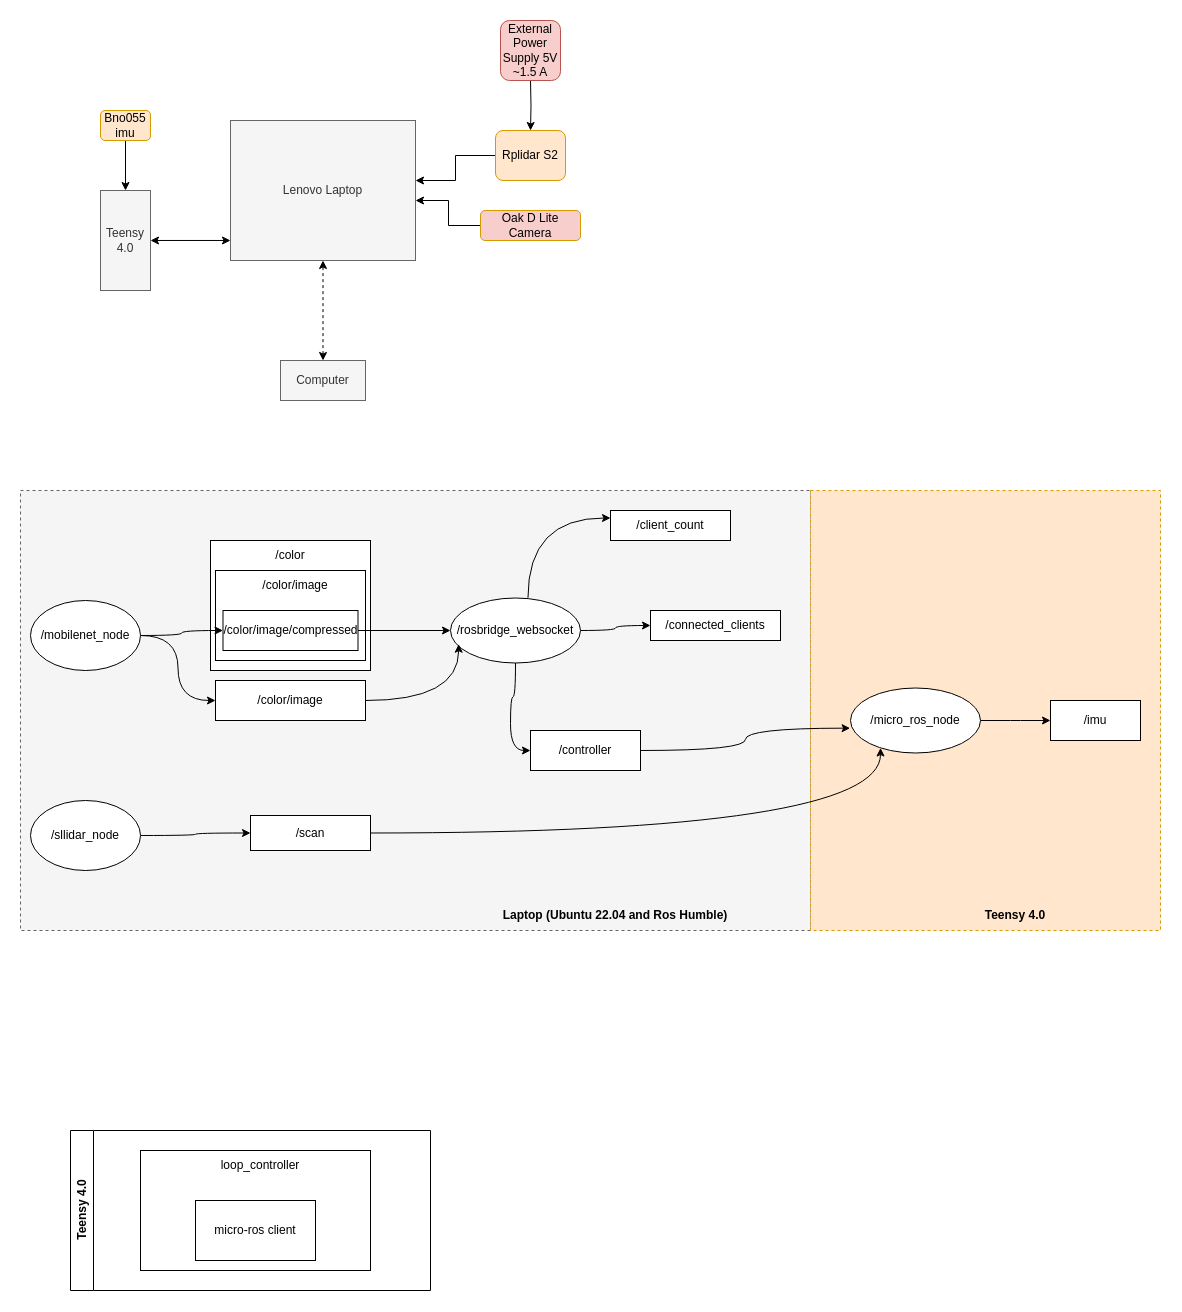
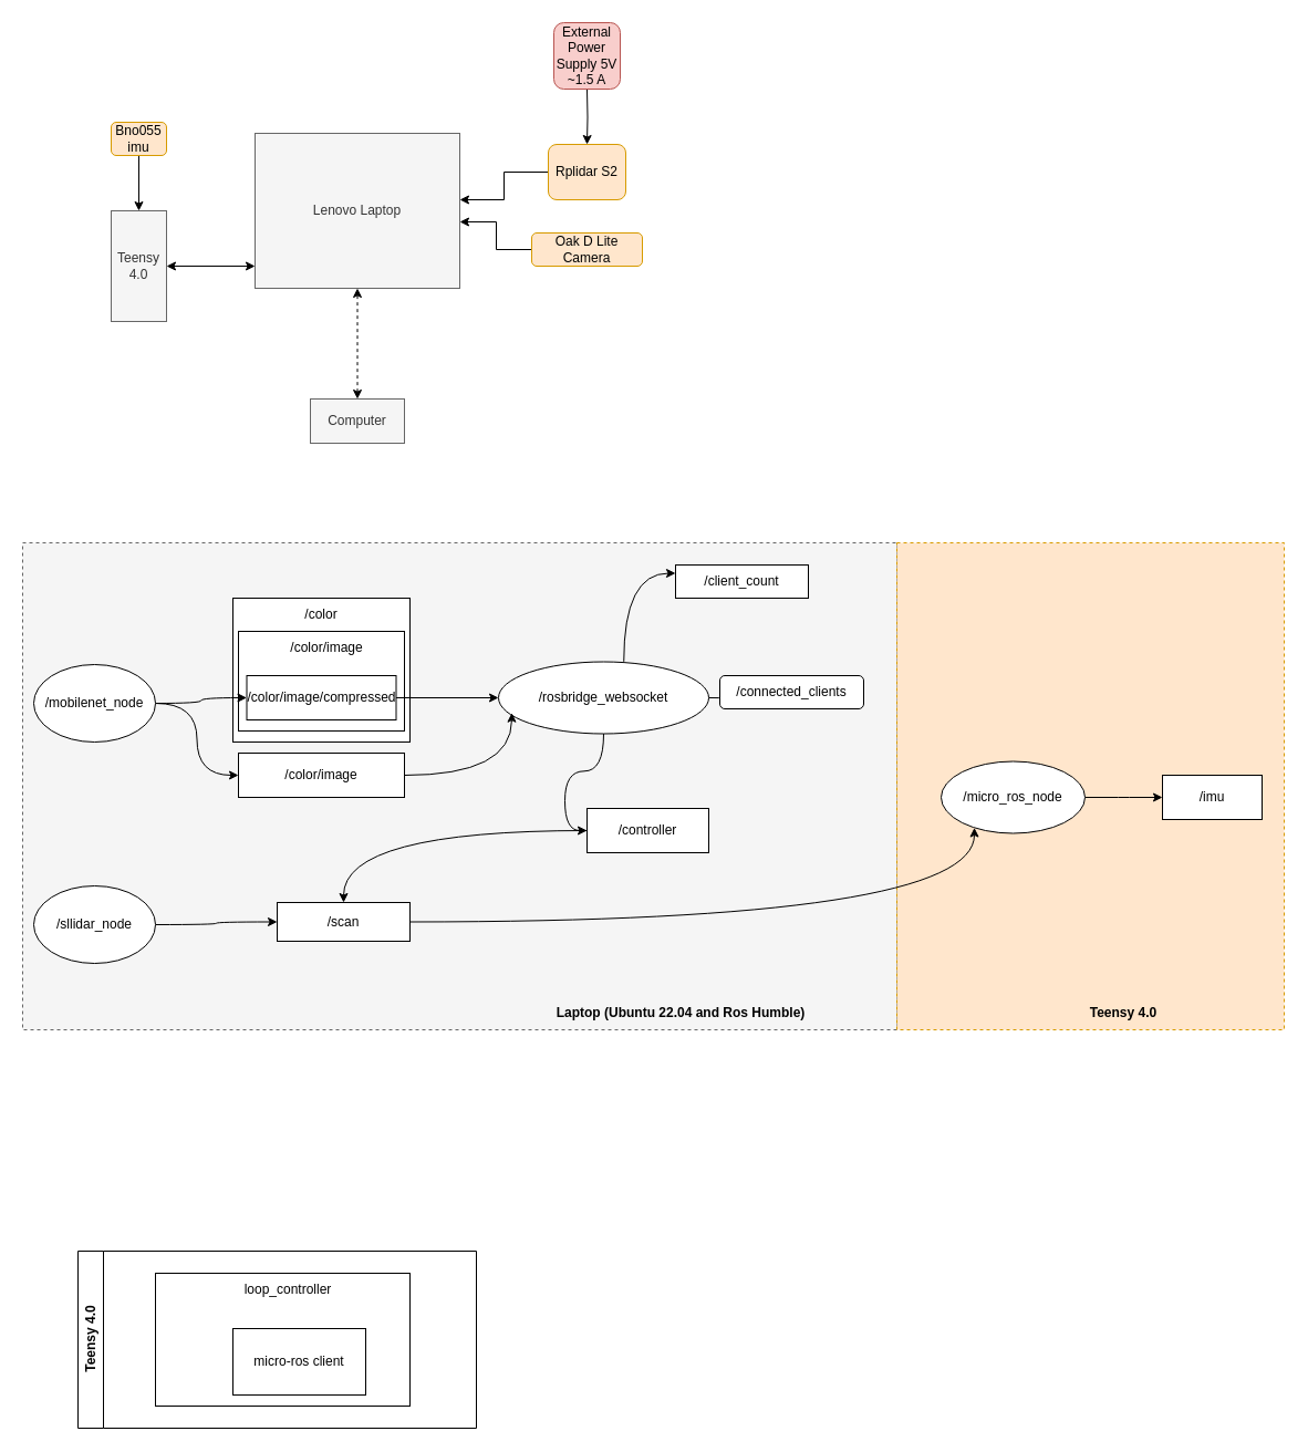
- <mxCell id="11" value="Oak D Lite Camera" style="rounded=1;whiteSpace=wrap;html=1;fillColor=#f8cecc;strokeColor=#d79b00;" vertex="1" parent="1"><mxGeometry x="480" y="210" width="100" height="30" as="geometry" /></mxCell>
+ <mxCell id="11" value="Oak D Lite Camera" style="rounded=1;whiteSpace=wrap;html=1;fillColor=#ffe6cc;strokeColor=#d79b00;" vertex="1" parent="1"><mxGeometry x="480" y="210" width="100" height="30" as="geometry" /></mxCell>
- <mxCell id="35" value="/connected_clients" style="rounded=0;whiteSpace=wrap;html=1;" vertex="1" parent="1"><mxGeometry x="650" y="610" width="130" height="30" as="geometry" /></mxCell>
+ <mxCell id="35" value="/connected_clients" style="whiteSpace=wrap;html=1;rounded=1;" vertex="1" parent="1"><mxGeometry x="650" y="610" width="130" height="30" as="geometry" /></mxCell>
- <mxCell id="30" value="/rosbridge_websocket" style="ellipse;whiteSpace=wrap;html=1;" vertex="1" parent="1"><mxGeometry x="450" y="597.5" width="130" height="65" as="geometry" /></mxCell>
+ <mxCell id="30" value="/rosbridge_websocket" style="ellipse;whiteSpace=wrap;html=1;" vertex="1" parent="1"><mxGeometry x="450" y="597.5" width="190" height="65" as="geometry" /></mxCell>
- <mxCell id="42" style="edgeStyle=orthogonalEdgeStyle;rounded=0;orthogonalLoop=1;jettySize=auto;html=1;entryX=-0.003;entryY=0.618;entryDx=0;entryDy=0;entryPerimeter=0;curved=1;" edge="1" parent="1" source="34" target="38"><mxGeometry relative="1" as="geometry" /></mxCell>
+ <mxCell id="42" style="edgeStyle=orthogonalEdgeStyle;rounded=0;orthogonalLoop=1;jettySize=auto;html=1;curved=1;" edge="1" parent="1" source="34" target="33"><mxGeometry relative="1" as="geometry" /></mxCell>
- <mxCell id="47" value="micro-ros client" style="rounded=0;whiteSpace=wrap;html=1;" vertex="1" parent="45"><mxGeometry x="125" y="70" width="120" height="60" as="geometry" /></mxCell>
+ <mxCell id="47" value="micro-ros client" style="rounded=0;whiteSpace=wrap;html=1;" vertex="1" parent="45"><mxGeometry x="140" y="70" width="120" height="60" as="geometry" /></mxCell>
